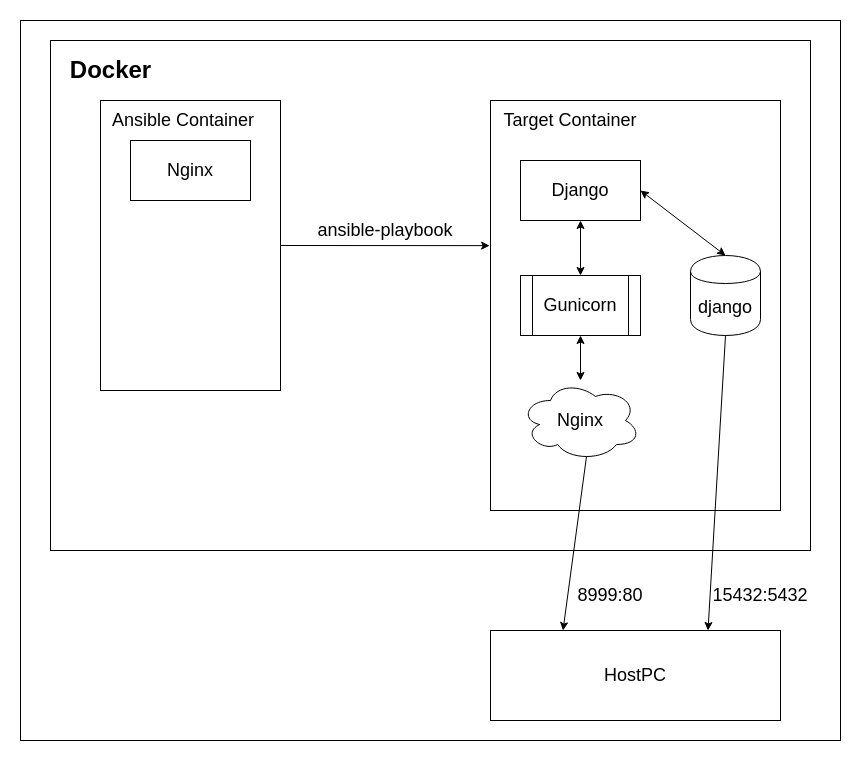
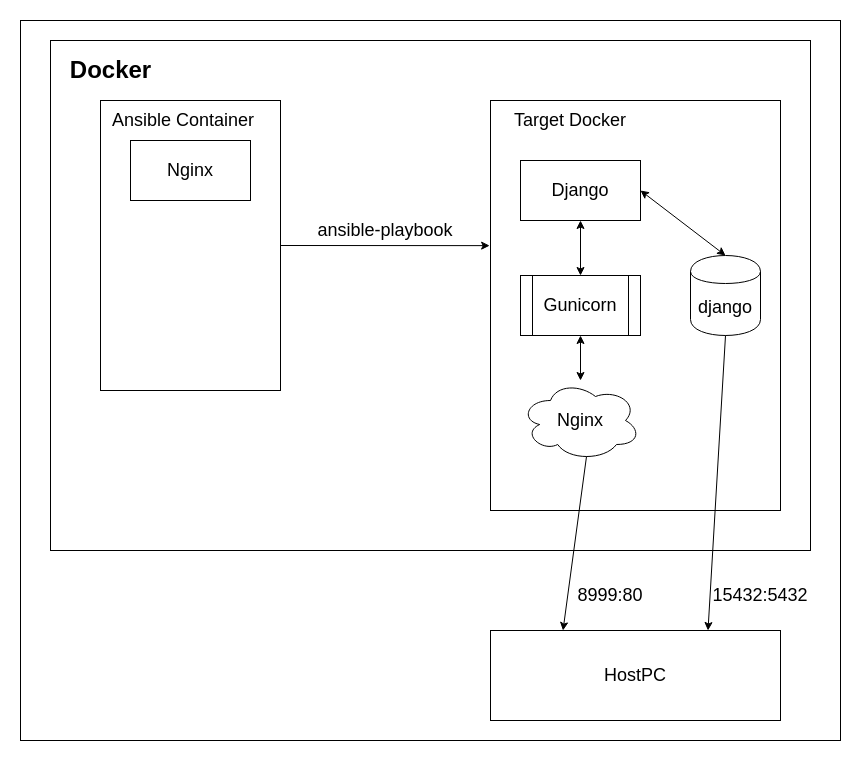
- <mxCell id="8" value="Target Container" style="text;html=1;strokeColor=none;fillColor=none;align=center;verticalAlign=middle;whiteSpace=wrap;rounded=0;glass=0;fontSize=18;" parent="1" vertex="1"><mxGeometry x="500" y="110" width="140" height="20" as="geometry" /></mxCell>
+ <mxCell id="8" value="Target Docker" style="text;html=1;strokeColor=none;fillColor=none;align=center;verticalAlign=middle;whiteSpace=wrap;rounded=0;glass=0;fontSize=18;" parent="1" vertex="1"><mxGeometry x="500" y="110" width="140" height="20" as="geometry" /></mxCell>
